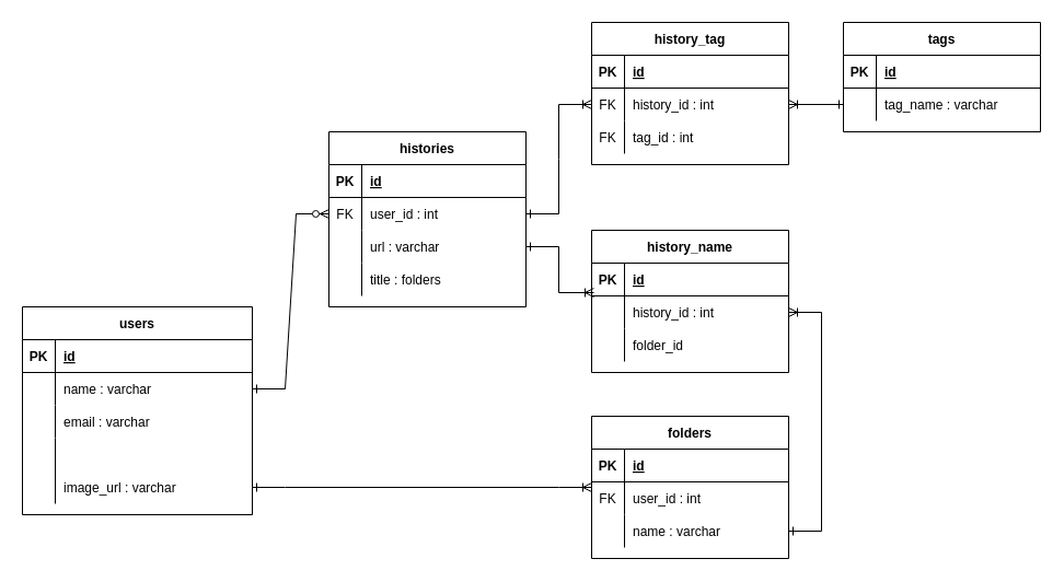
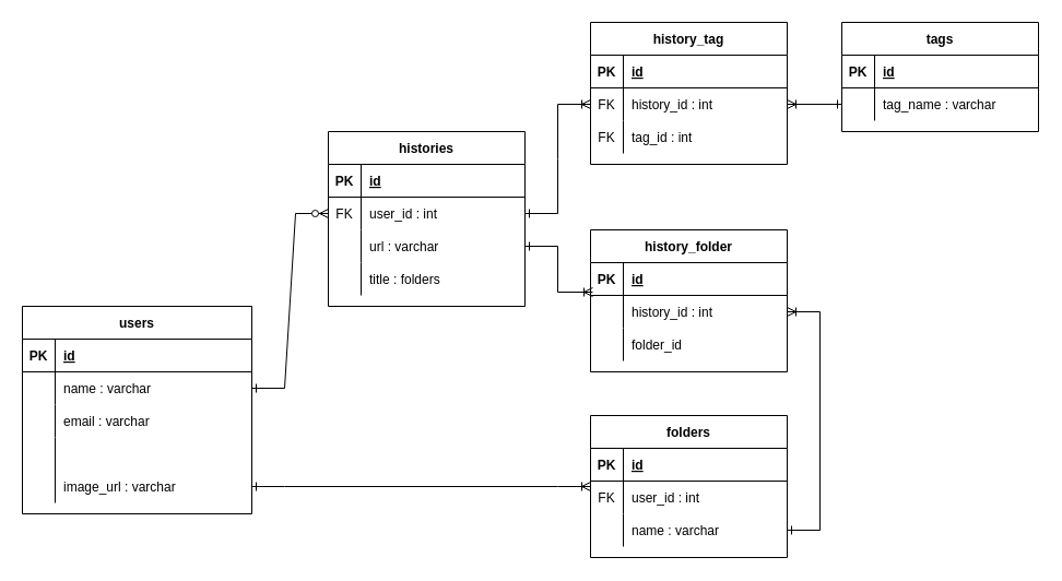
- <mxCell id="50" value="history_name" style="shape=table;startSize=30;container=1;collapsible=1;childLayout=tableLayout;fixedRows=1;rowLines=0;fontStyle=1;align=center;resizeLast=1;" parent="1" vertex="1"><mxGeometry x="540" y="210" width="180" height="130" as="geometry" /></mxCell>
+ <mxCell id="50" value="history_folder" style="shape=table;startSize=30;container=1;collapsible=1;childLayout=tableLayout;fixedRows=1;rowLines=0;fontStyle=1;align=center;resizeLast=1;" parent="1" vertex="1"><mxGeometry x="540" y="210" width="180" height="130" as="geometry" /></mxCell>
